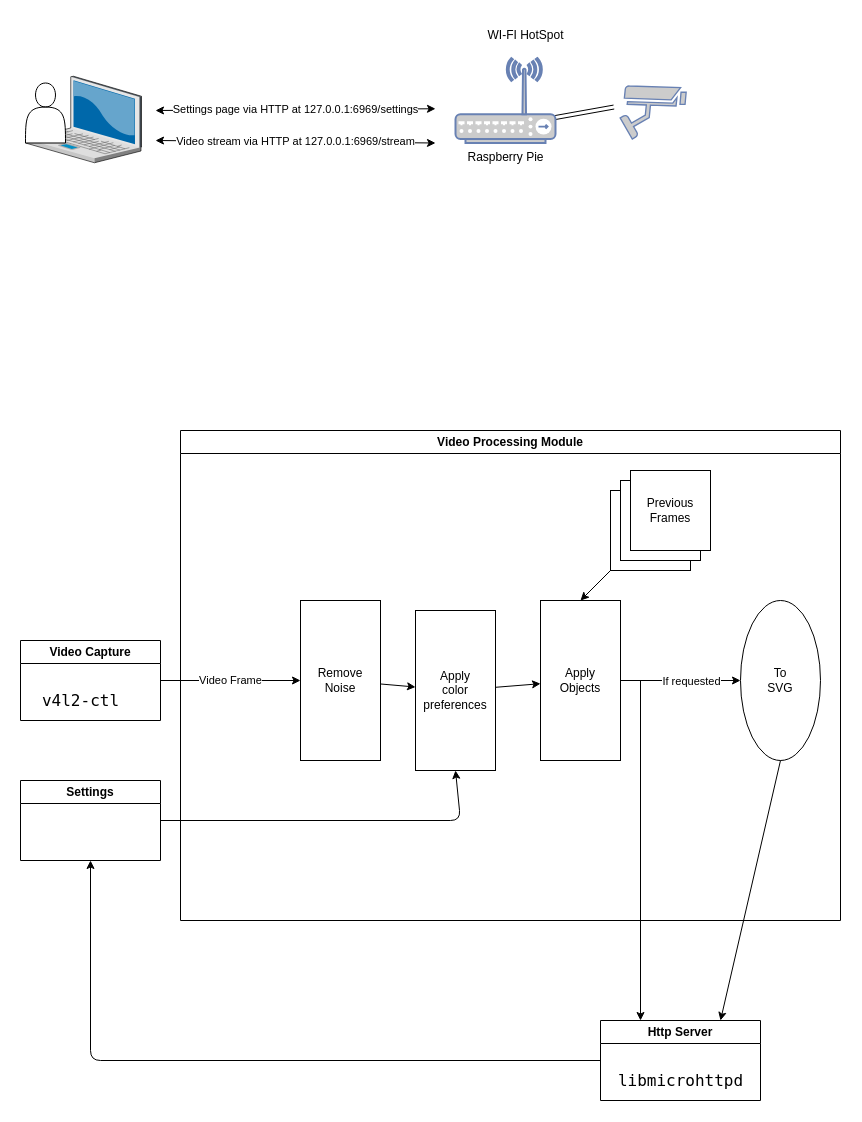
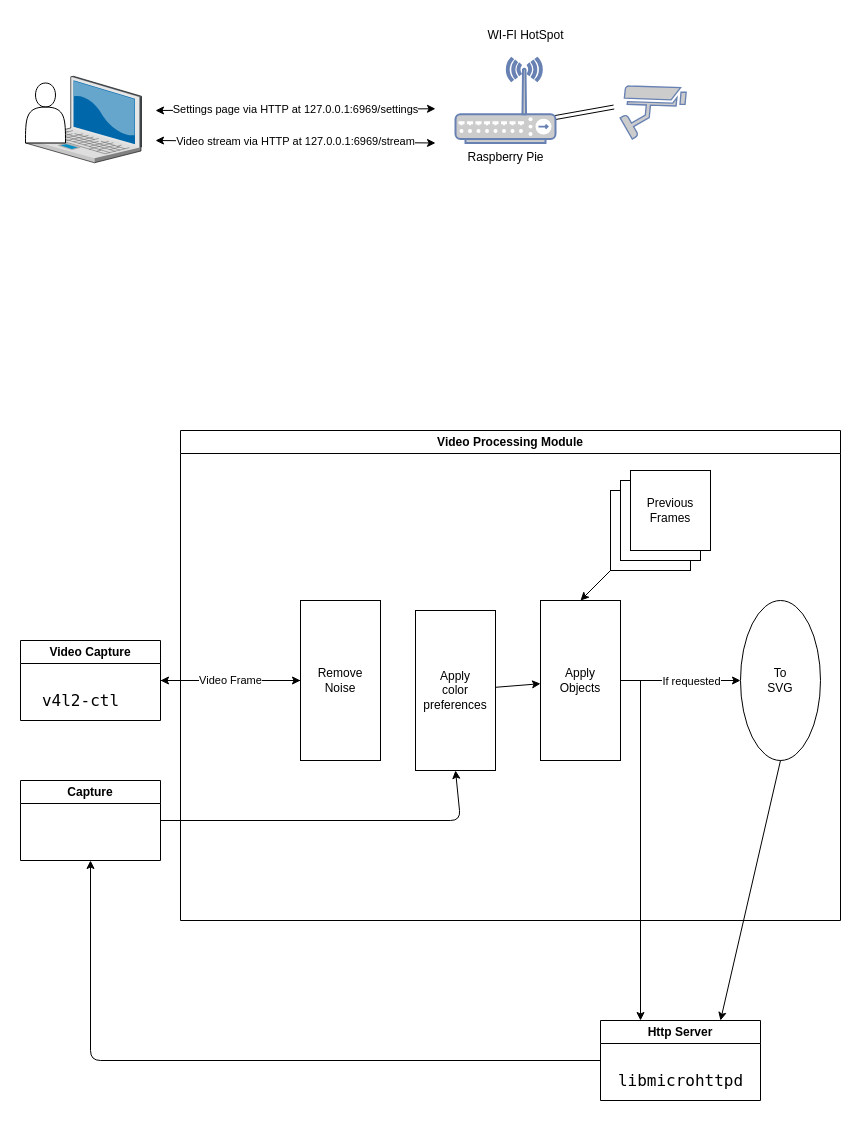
- <mxCell id="9" value="" style="edgeStyle=none;html=1;fontColor=#000000;" parent="1" source="10" target="18" edge="1"><mxGeometry relative="1" as="geometry" /></mxCell>
+ <mxCell id="9" value="" style="edgeStyle=none;html=1;fontColor=#000000;" parent="1" source="10" target="24" edge="1"><mxGeometry relative="1" as="geometry" /></mxCell>
- <mxCell id="26" value="Settings" style="swimlane;whiteSpace=wrap;html=1;comic=0;fontColor=#000000;" parent="1" vertex="1"><mxGeometry x="20" y="780" width="140" height="80" as="geometry" /></mxCell>
+ <mxCell id="26" value="Capture" style="swimlane;whiteSpace=wrap;html=1;comic=0;fontColor=#000000;" parent="1" vertex="1"><mxGeometry x="20" y="780" width="140" height="80" as="geometry" /></mxCell>
